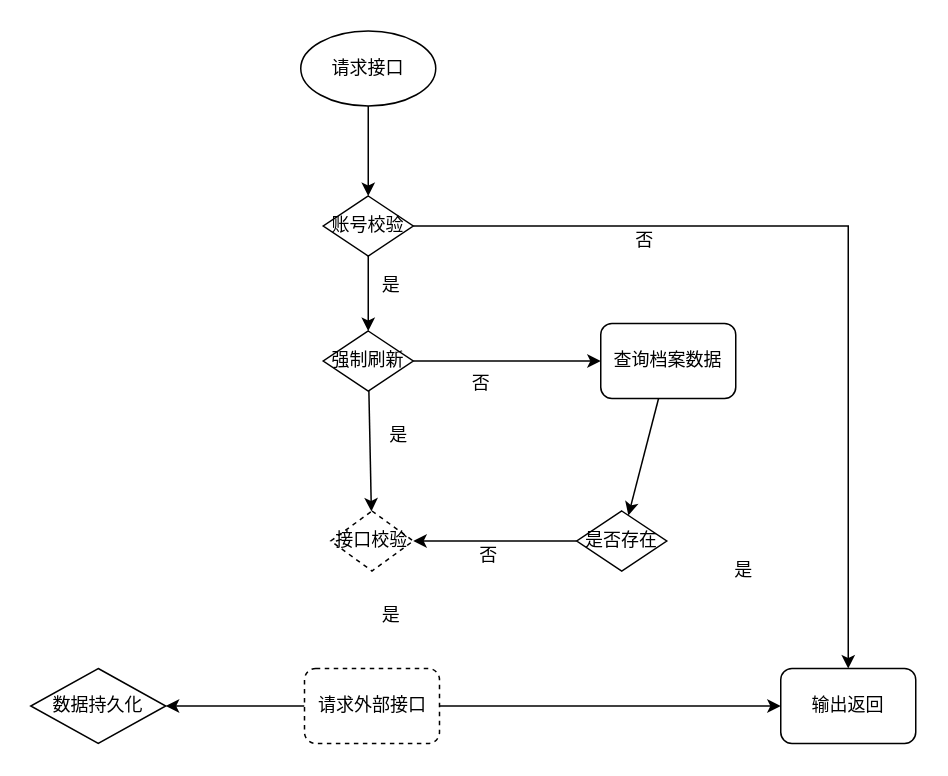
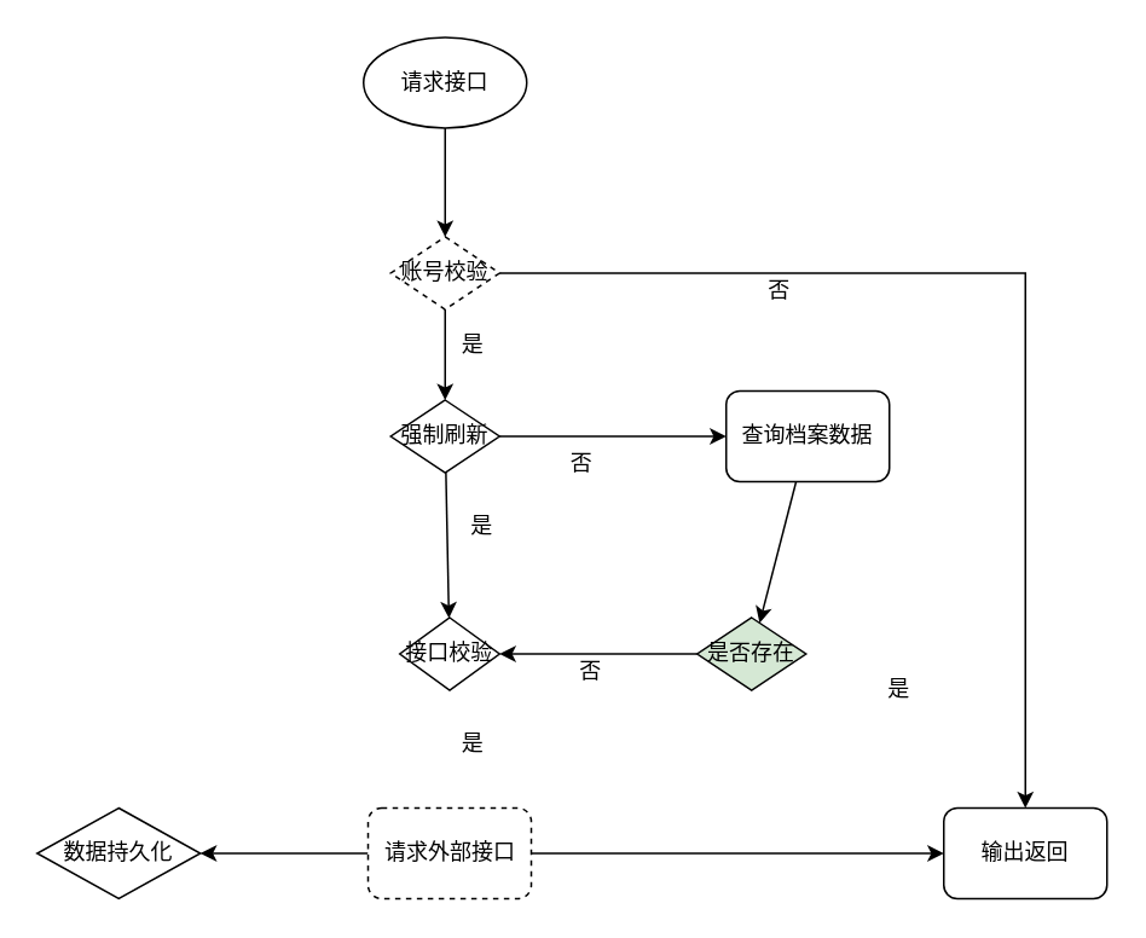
- <mxCell id="6" value="账号校验" style="rhombus;whiteSpace=wrap;html=1;" vertex="1" parent="1"><mxGeometry x="215" y="130" width="60" height="40" as="geometry" /></mxCell>
+ <mxCell id="6" value="账号校验" style="rhombus;whiteSpace=wrap;html=1;dashed=1;" vertex="1" parent="1"><mxGeometry x="215" y="130" width="60" height="40" as="geometry" /></mxCell>
- <mxCell id="20" value="接口校验" style="rhombus;whiteSpace=wrap;html=1;dashed=1;" vertex="1" parent="1"><mxGeometry x="220" y="340" width="55" height="40" as="geometry" /></mxCell>
+ <mxCell id="20" value="接口校验" style="rhombus;whiteSpace=wrap;html=1;" vertex="1" parent="1"><mxGeometry x="220" y="340" width="55" height="40" as="geometry" /></mxCell>
- <mxCell id="14" value="是否存在" style="rhombus;whiteSpace=wrap;html=1;" vertex="1" parent="1"><mxGeometry x="384" y="340" width="60" height="40" as="geometry" /></mxCell>
+ <mxCell id="14" value="是否存在" style="rhombus;whiteSpace=wrap;html=1;fillColor=#d5e8d4;" vertex="1" parent="1"><mxGeometry x="384" y="340" width="60" height="40" as="geometry" /></mxCell>
